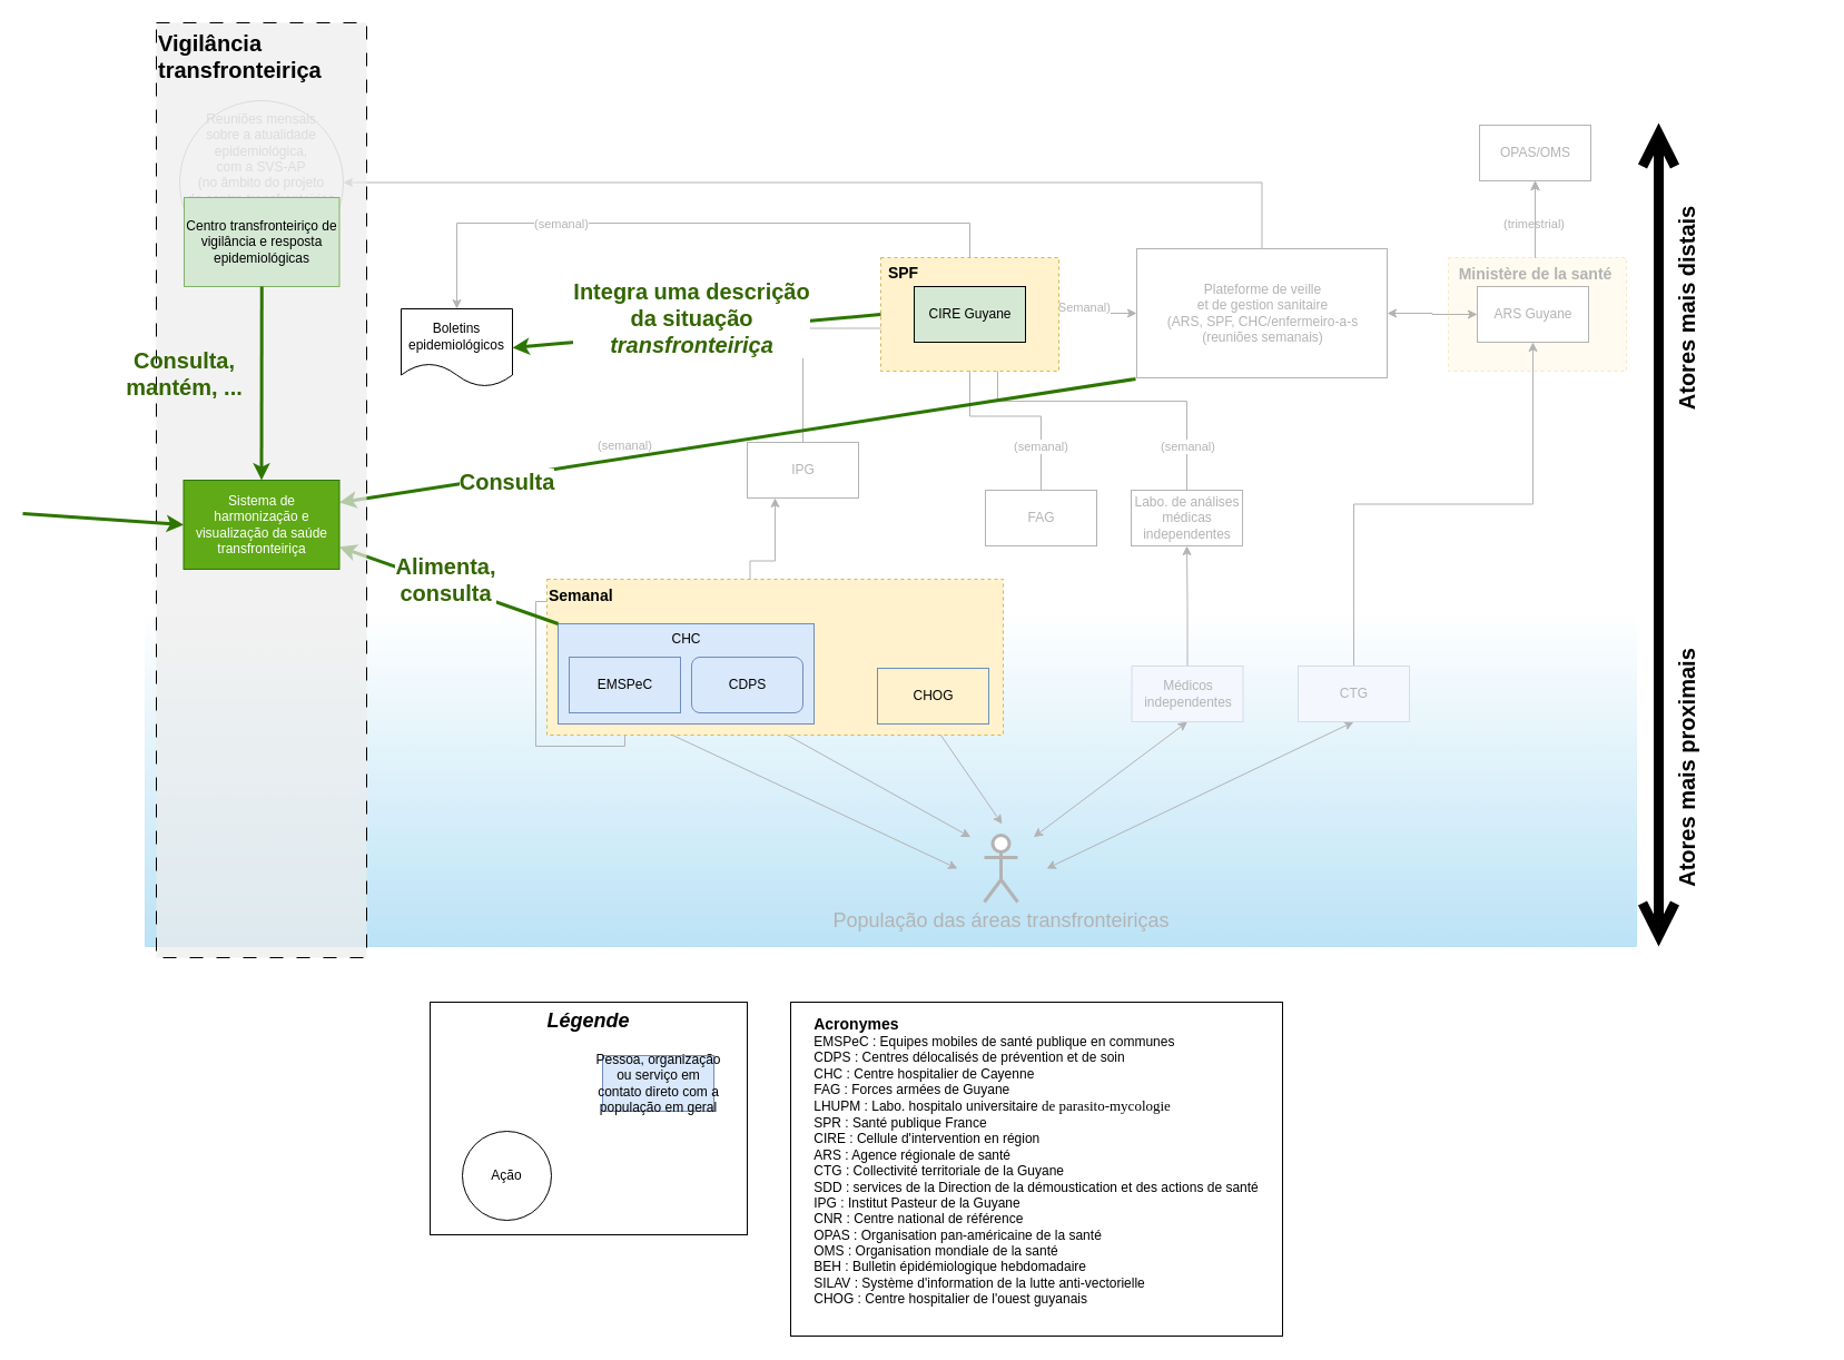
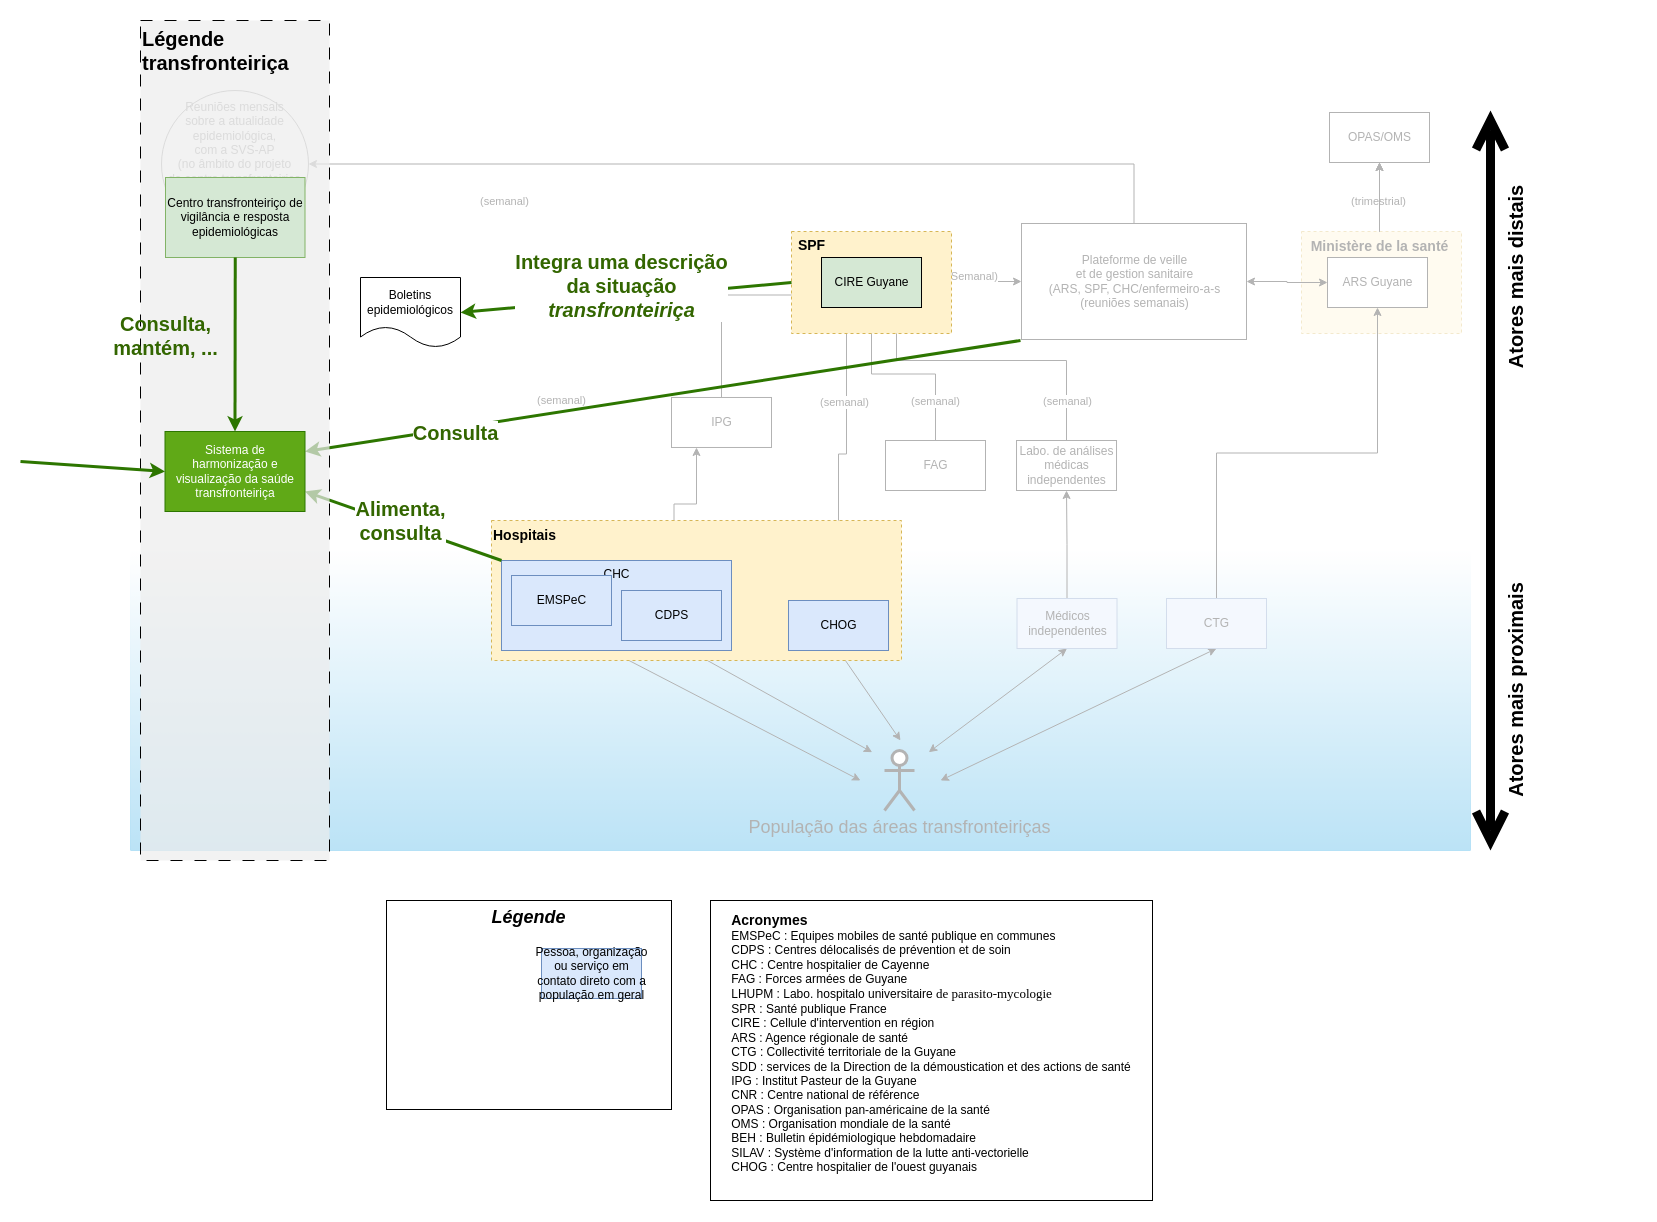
- <mxCell id="67" value="Vigilância transfronteiriça" style="rounded=0;whiteSpace=wrap;html=1;fillColor=#EDEDED;dashed=1;dashPattern=12 12;verticalAlign=top;align=left;fontSize=20;fontStyle=1;strokeOpacity=100;fillOpacity=70;" vertex="1" parent="1"><mxGeometry x="140" y="20" width="189" height="840" as="geometry" /></mxCell>
+ <mxCell id="67" value="Légende transfronteiriça" style="rounded=0;whiteSpace=wrap;html=1;fillColor=#EDEDED;dashed=1;dashPattern=12 12;verticalAlign=top;align=left;fontSize=20;fontStyle=1;strokeOpacity=100;fillOpacity=70;" vertex="1" parent="1"><mxGeometry x="140" y="20" width="189" height="840" as="geometry" /></mxCell>
- <mxCell id="5" style="edgeStyle=orthogonalEdgeStyle;rounded=0;orthogonalLoop=1;jettySize=auto;html=1;exitX=0.5;exitY=0;exitDx=0;exitDy=0;entryX=0.5;entryY=0;entryDx=0;entryDy=0;" edge="1" parent="1" source="56" target="59"><mxGeometry relative="1" as="geometry"><mxPoint x="1167" y="-395.5" as="targetPoint" /><Array as="points"><mxPoint x="871" y="200" /><mxPoint x="410" y="200" /></Array></mxGeometry></mxCell>
+ <mxCell id="12" style="edgeStyle=orthogonalEdgeStyle;rounded=0;orthogonalLoop=1;jettySize=auto;html=1;entryX=0.25;entryY=1;entryDx=0;entryDy=0;exitX=0.5;exitY=0;exitDx=0;exitDy=0;" edge="1" parent="1" source="57" target="56"><mxGeometry relative="1" as="geometry"><mxPoint x="928" y="515" as="sourcePoint" /><mxPoint x="1216" y="-125" as="targetPoint" /></mxGeometry></mxCell>
+ <mxCell id="13" value="(semanal)" style="edgeLabel;html=1;align=center;verticalAlign=middle;resizable=0;points=[];" vertex="1" connectable="0" parent="12"><mxGeometry x="0.511" y="-1" relative="1" as="geometry"><mxPoint x="-4" y="20" as="offset" /></mxGeometry></mxCell>
- <mxCell id="52" value="&lt;b&gt;&lt;font style=&quot;font-size: 14px;&quot;&gt;Semanal&lt;/font&gt;&lt;/b&gt;" style="html=1;dashed=1;whitespace=wrap;fillColor=#fff2cc;strokeColor=#d6b656;align=left;verticalAlign=top;" vertex="1" parent="1"><mxGeometry x="491" y="520" width="410" height="140" as="geometry" /></mxCell>
+ <mxCell id="52" value="&lt;b&gt;&lt;font style=&quot;font-size: 14px;&quot;&gt;Hospitais&lt;/font&gt;&lt;/b&gt;" style="html=1;dashed=1;whitespace=wrap;fillColor=#fff2cc;strokeColor=#d6b656;align=left;verticalAlign=top;" vertex="1" parent="1"><mxGeometry x="491" y="520" width="410" height="140" as="geometry" /></mxCell>
- <mxCell id="58" value="EMSPeC" style="html=1;dashed=0;whitespace=wrap;fillColor=#dae8fc;strokeColor=#6c8ebf;" vertex="1" parent="1"><mxGeometry x="511" y="590" width="100" height="50" as="geometry" /></mxCell>
+ <mxCell id="58" value="EMSPeC" style="html=1;dashed=0;whitespace=wrap;fillColor=#dae8fc;strokeColor=#6c8ebf;" vertex="1" parent="1"><mxGeometry x="511" y="575" width="100" height="50" as="geometry" /></mxCell>
- <mxCell id="55" value="CDPS" style="html=1;dashed=0;whitespace=wrap;fillColor=#dae8fc;strokeColor=#6c8ebf;rounded=1;" vertex="1" parent="1"><mxGeometry x="621" y="590" width="100" height="50" as="geometry" /></mxCell>
+ <mxCell id="55" value="CDPS" style="html=1;dashed=0;whitespace=wrap;fillColor=#dae8fc;strokeColor=#6c8ebf;" vertex="1" parent="1"><mxGeometry x="621" y="590" width="100" height="50" as="geometry" /></mxCell>
- <mxCell id="57" value="CHOG" style="html=1;dashed=0;whitespace=wrap;fillColor=#fff2cc;strokeColor=#6c8ebf;" vertex="1" parent="1"><mxGeometry x="788.01" y="600" width="100" height="50" as="geometry" /></mxCell>
+ <mxCell id="57" value="CHOG" style="html=1;dashed=0;whitespace=wrap;fillColor=#dae8fc;strokeColor=#6c8ebf;" vertex="1" parent="1"><mxGeometry x="788.01" y="600" width="100" height="50" as="geometry" /></mxCell>
- <mxCell id="26" value="Ação" style="ellipse;whiteSpace=wrap;html=1;aspect=fixed;labelBackgroundColor=none;strokeWidth=1;fontSize=12;" vertex="1" parent="1"><mxGeometry x="415" y="1016" width="80" height="80" as="geometry" /></mxCell>
